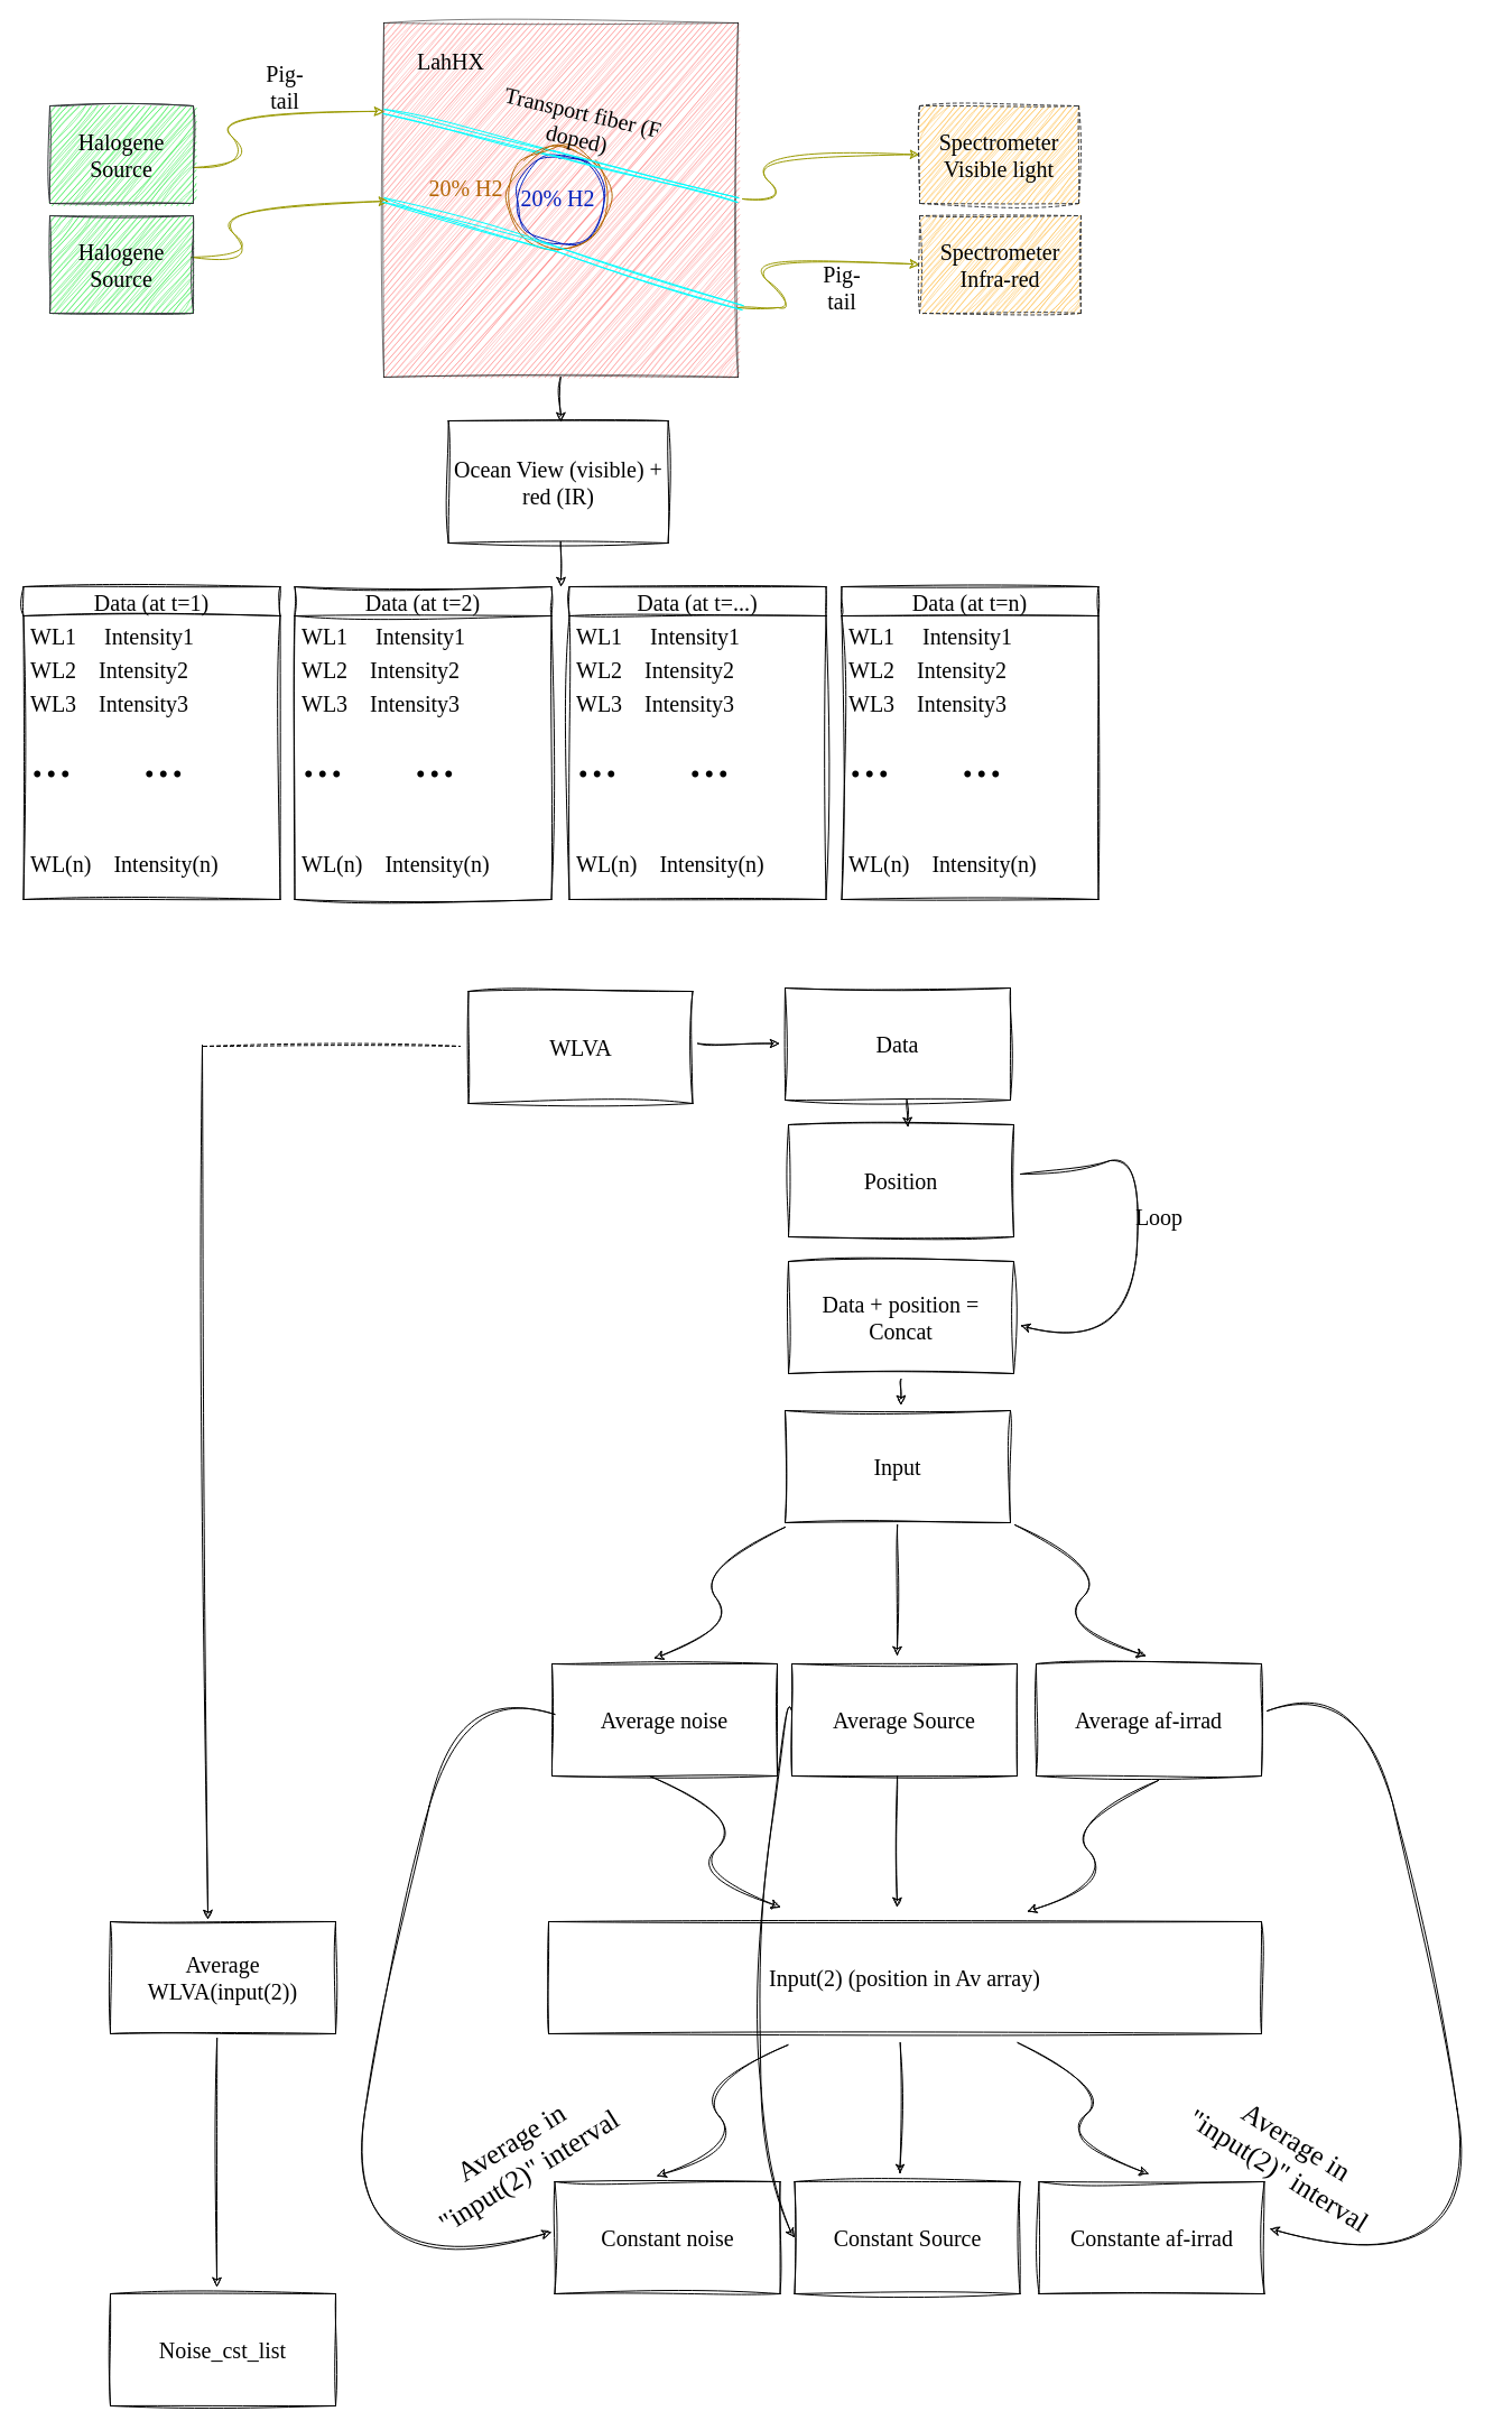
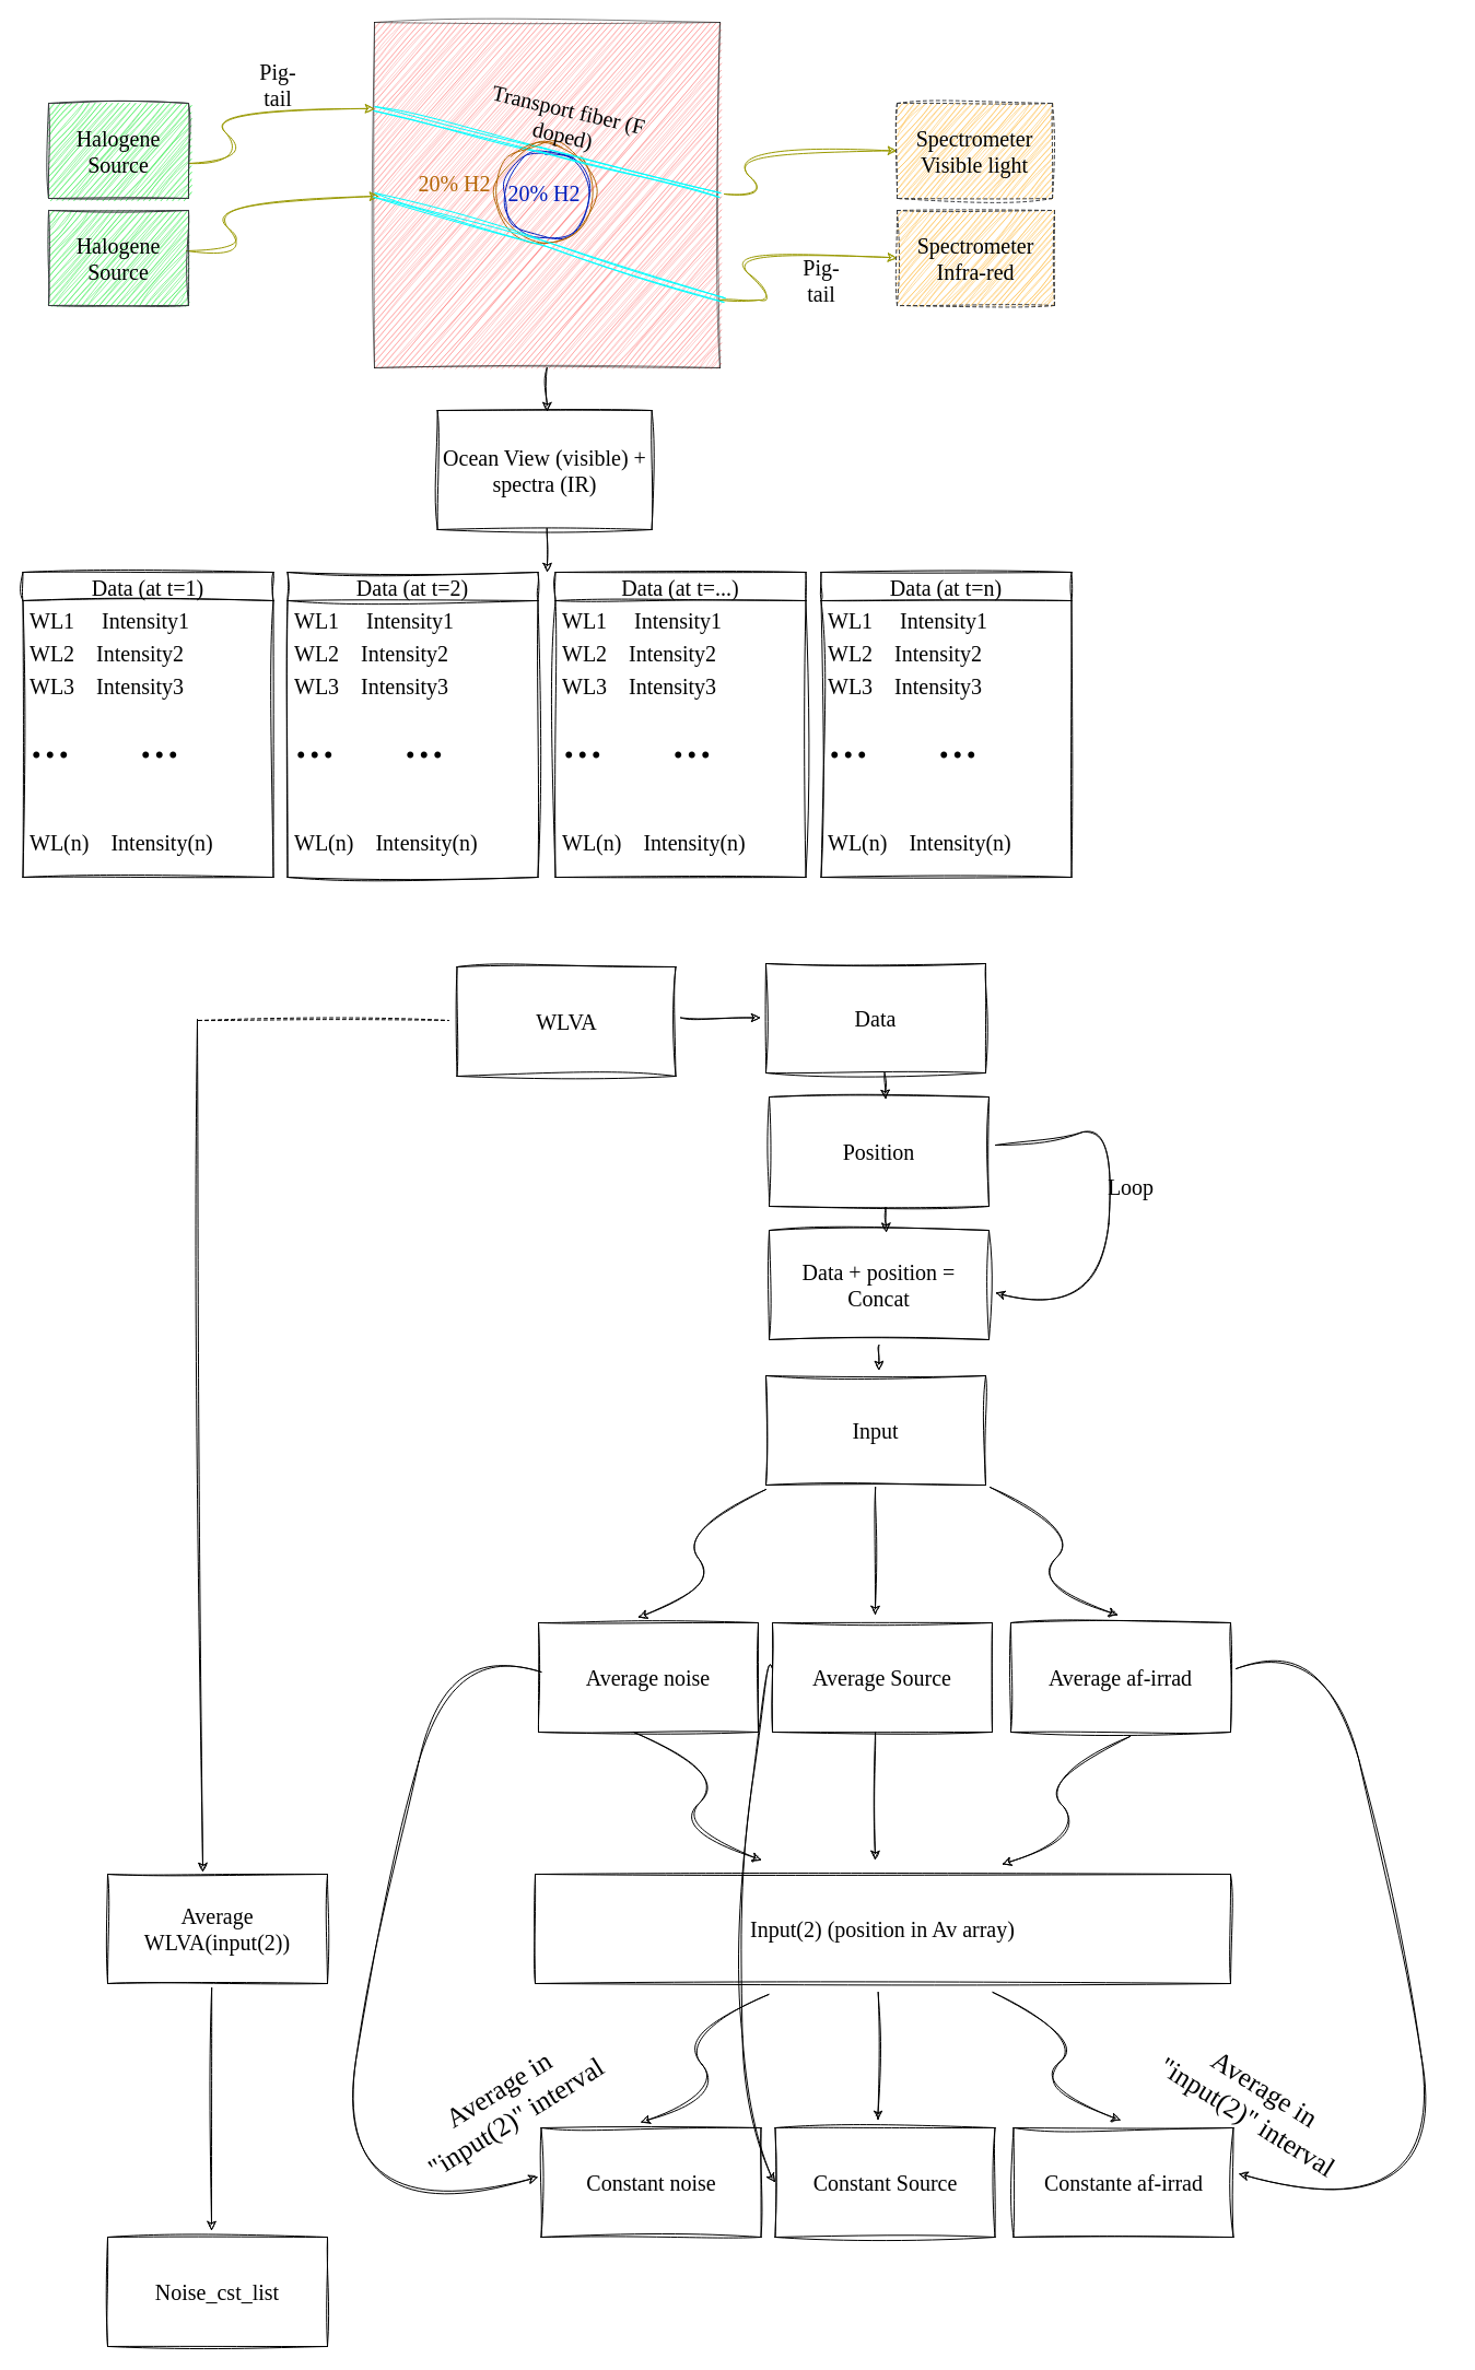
- <mxCell id="11" value="LahHX" style="rounded=0;whiteSpace=wrap;html=1;sketch=1;hachureGap=4;jiggle=2;curveFitting=1;fontFamily=Architects Daughter;fontSource=https%3A%2F%2Ffonts.googleapis.com%2Fcss%3Ffamily%3DArchitects%2BDaughter;fontSize=20;fillColor=none;strokeColor=none;" parent="1" vertex="1"><mxGeometry x="342" y="24" width="120" height="60" as="geometry" /></mxCell>
- <mxCell id="47" value="Ocean View (visible) + red (IR)" style="rounded=0;whiteSpace=wrap;html=1;sketch=1;hachureGap=4;jiggle=2;curveFitting=1;fontFamily=Architects Daughter;fontSource=https%3A%2F%2Ffonts.googleapis.com%2Fcss%3Ffamily%3DArchitects%2BDaughter;fontSize=20;" vertex="1" parent="1"><mxGeometry x="399.63" y="375" width="196" height="109" as="geometry" /></mxCell>
+ <mxCell id="47" value="Ocean View (visible) + spectra (IR)" style="rounded=0;whiteSpace=wrap;html=1;sketch=1;hachureGap=4;jiggle=2;curveFitting=1;fontFamily=Architects Daughter;fontSource=https%3A%2F%2Ffonts.googleapis.com%2Fcss%3Ffamily%3DArchitects%2BDaughter;fontSize=20;" vertex="1" parent="1"><mxGeometry x="399.63" y="375" width="196" height="109" as="geometry" /></mxCell>
+ <mxCell id="85" value="" style="endArrow=classic;html=1;rounded=0;sketch=1;hachureGap=4;jiggle=2;curveFitting=1;fontFamily=Architects Daughter;fontSource=https%3A%2F%2Ffonts.googleapis.com%2Fcss%3Ffamily%3DArchitects%2BDaughter;fontSize=16;exitX=0.53;exitY=1.01;exitDx=0;exitDy=0;exitPerimeter=0;entryX=0.533;entryY=0.018;entryDx=0;entryDy=0;entryPerimeter=0;" edge="1" parent="1" source="83" target="50"><mxGeometry width="50" height="50" relative="1" as="geometry"><mxPoint x="808.51" y="1101" as="sourcePoint" /><mxPoint x="809.483" y="1125" as="targetPoint" /></mxGeometry></mxCell>
